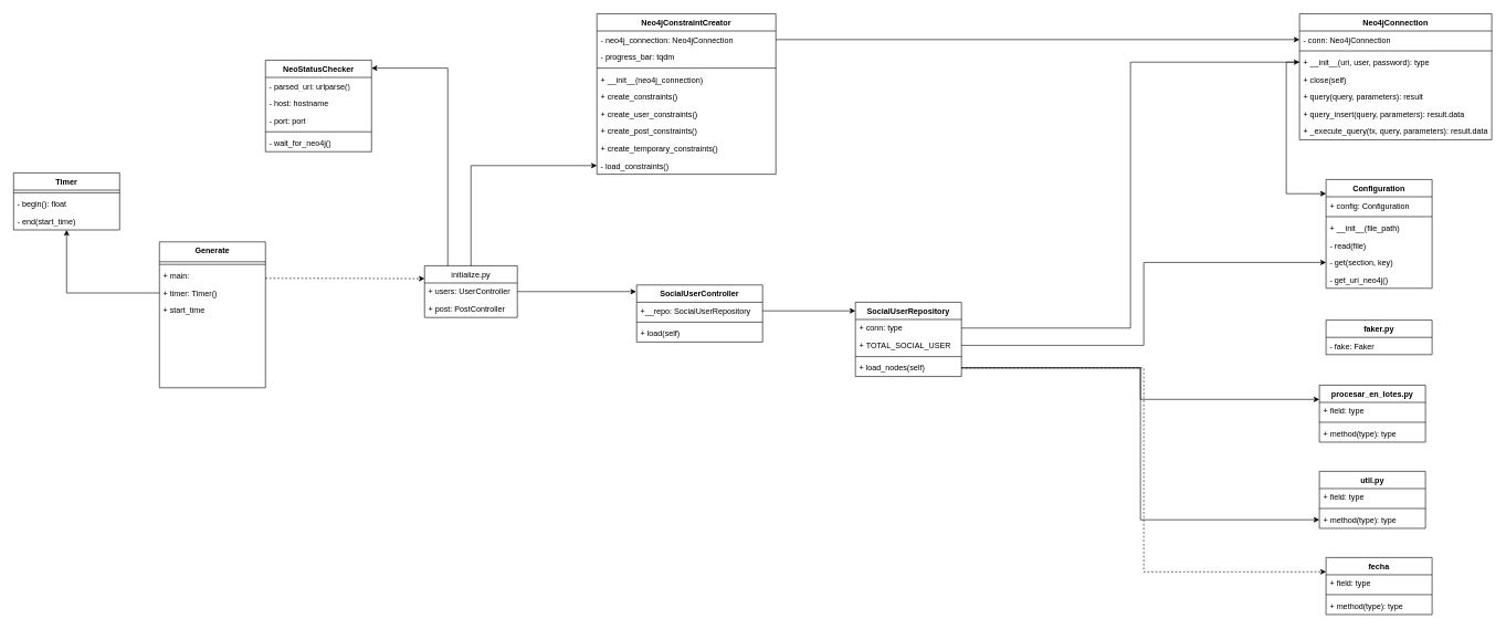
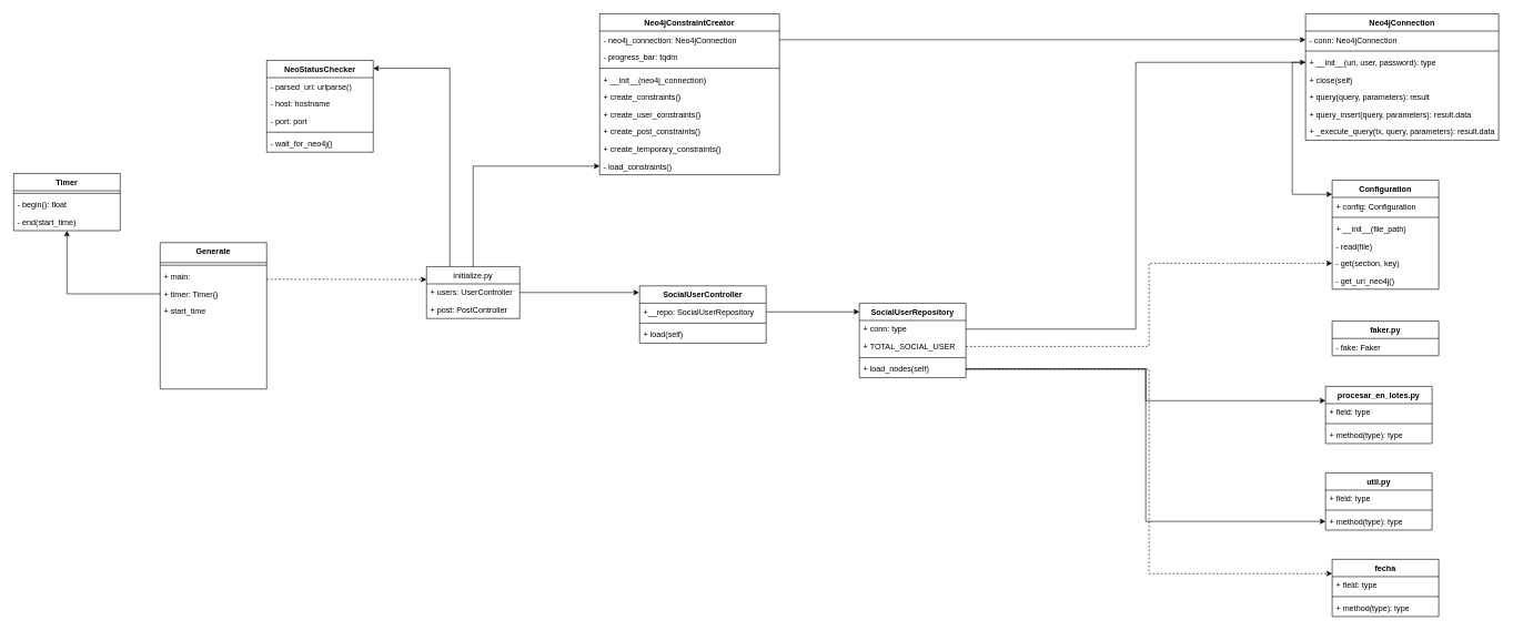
- <mxCell id="55" style="edgeStyle=orthogonalEdgeStyle;rounded=0;orthogonalLoop=1;jettySize=auto;html=1;entryX=0;entryY=0.5;entryDx=0;entryDy=0;" parent="1" source="32" target="51" edge="1"><mxGeometry relative="1" as="geometry" /></mxCell>
+ <mxCell id="55" style="edgeStyle=orthogonalEdgeStyle;rounded=0;orthogonalLoop=1;jettySize=auto;html=1;entryX=0;entryY=0.5;entryDx=0;entryDy=0;dashed=1;" parent="1" source="32" target="51" edge="1"><mxGeometry relative="1" as="geometry" /></mxCell>
